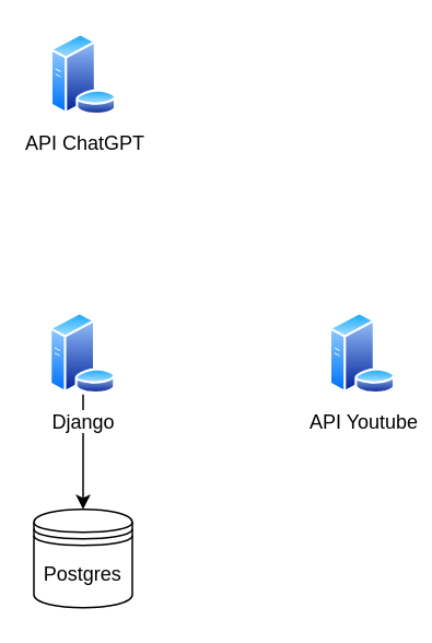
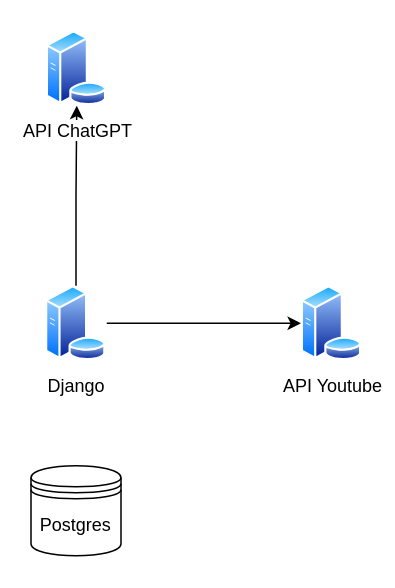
+ <mxCell id="5" style="edgeStyle=orthogonalEdgeStyle;rounded=0;orthogonalLoop=1;jettySize=auto;html=1;" edge="1" parent="1" source="6" target="8"><mxGeometry relative="1" as="geometry" /></mxCell>
+ <mxCell id="4" style="edgeStyle=orthogonalEdgeStyle;rounded=0;orthogonalLoop=1;jettySize=auto;html=1;entryX=0;entryY=0.5;entryDx=0;entryDy=0;" edge="1" parent="1" source="6" target="7"><mxGeometry relative="1" as="geometry"><mxPoint x="140" y="203" as="targetPoint" /></mxGeometry></mxCell>
- <mxCell id="3" style="edgeStyle=orthogonalEdgeStyle;rounded=0;orthogonalLoop=1;jettySize=auto;html=1;entryX=0.5;entryY=0;entryDx=0;entryDy=0;" edge="1" parent="1" source="6" target="2"><mxGeometry relative="1" as="geometry" /></mxCell>
